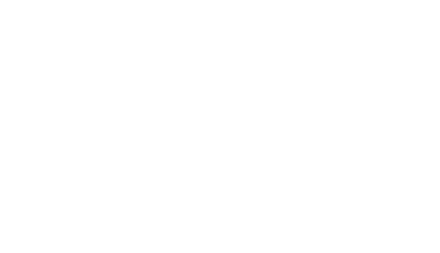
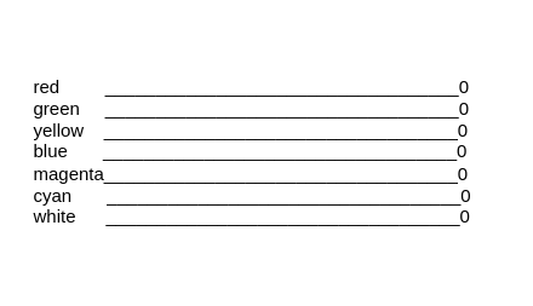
+ <mxCell id="2" value="red&amp;nbsp; &amp;nbsp; &amp;nbsp; &amp;nbsp; &amp;nbsp;___________________________________0&lt;br&gt;green&amp;nbsp; &amp;nbsp; &amp;nbsp;___________________________________0&lt;br&gt;yellow&amp;nbsp; &amp;nbsp; ___________________________________0&lt;br&gt;blue&amp;nbsp; &amp;nbsp; &amp;nbsp; &amp;nbsp;___________________________________0&lt;br&gt;magenta___________________________________0&lt;br&gt;cyan&amp;nbsp; &amp;nbsp; &amp;nbsp; &amp;nbsp;___________________________________0&lt;br&gt;white&amp;nbsp; &amp;nbsp; &amp;nbsp; ___________________________________0" style="text;html=1;strokeColor=none;fillColor=none;align=left;verticalAlign=middle;whiteSpace=wrap;rounded=0;" vertex="1" parent="1"><mxGeometry x="20" y="20" width="310" height="160" as="geometry" /></mxCell>
